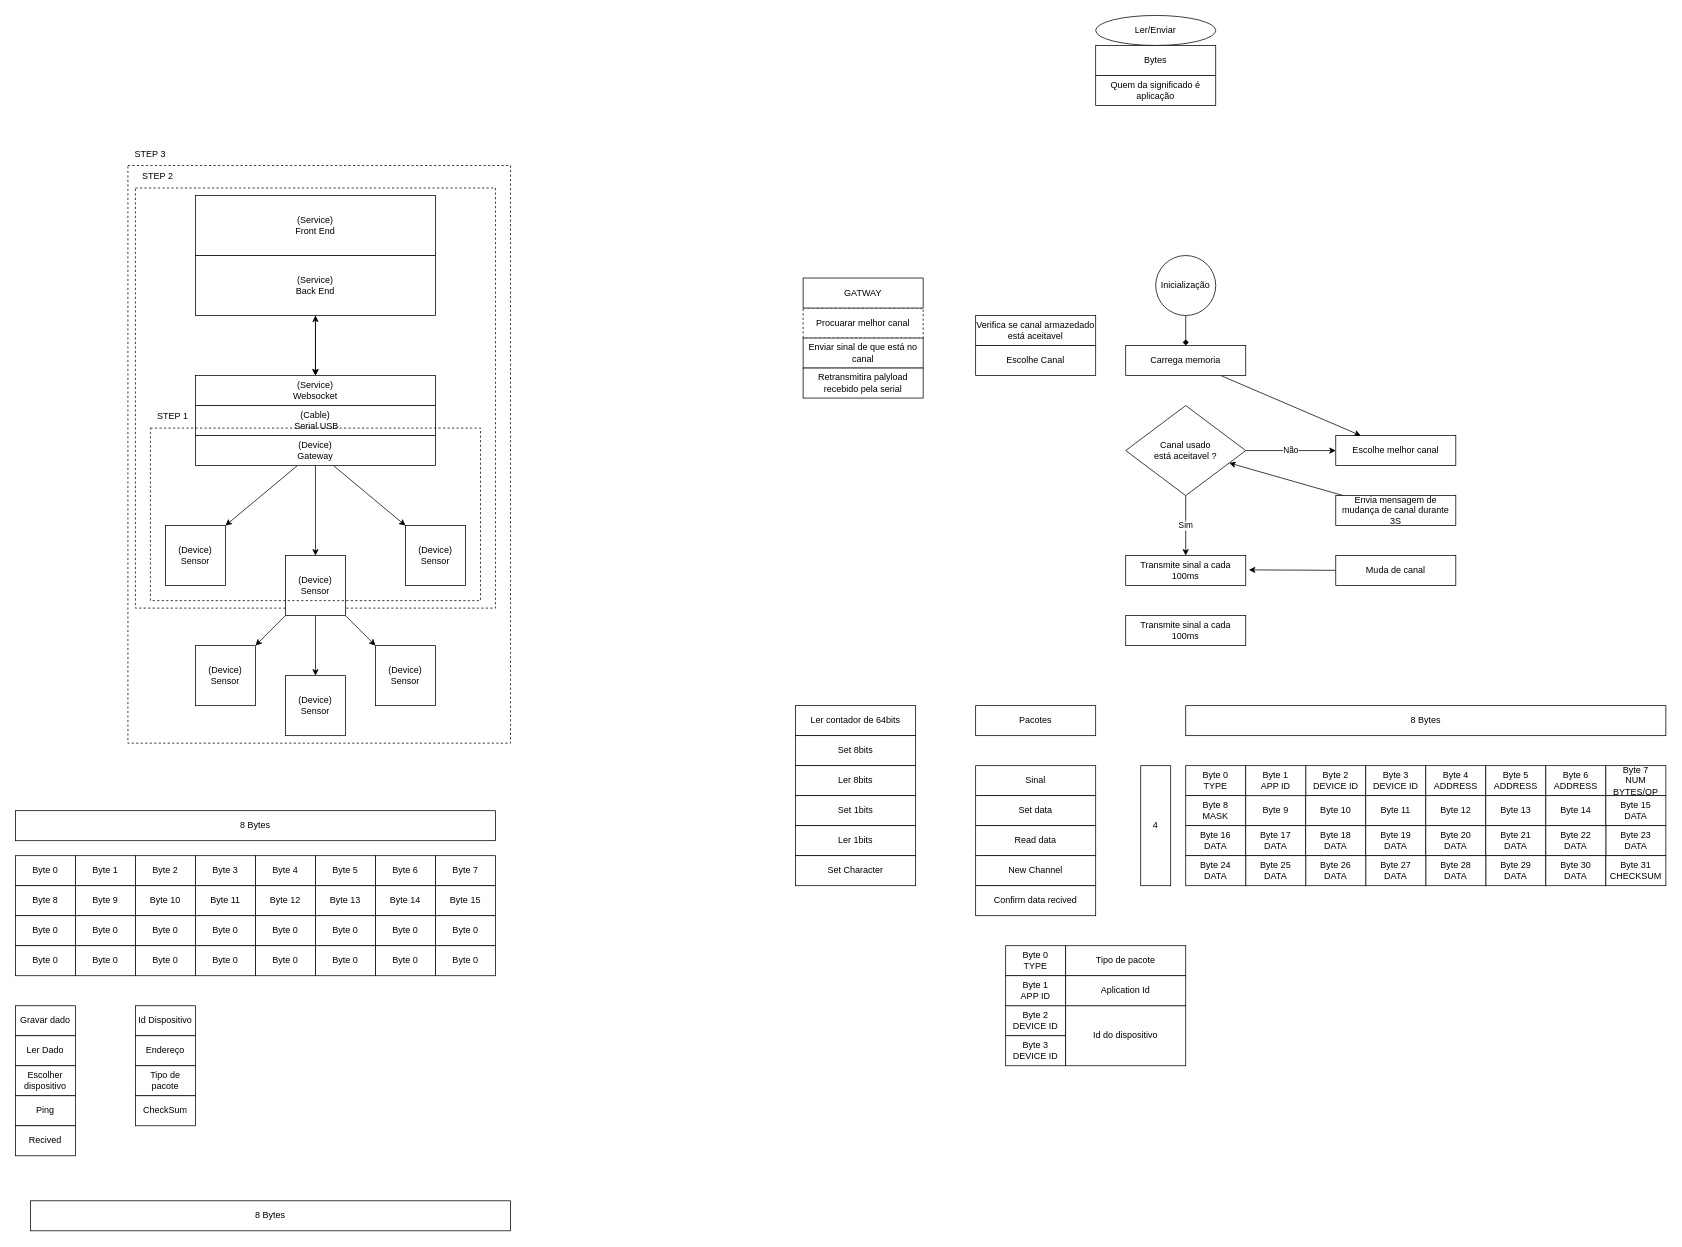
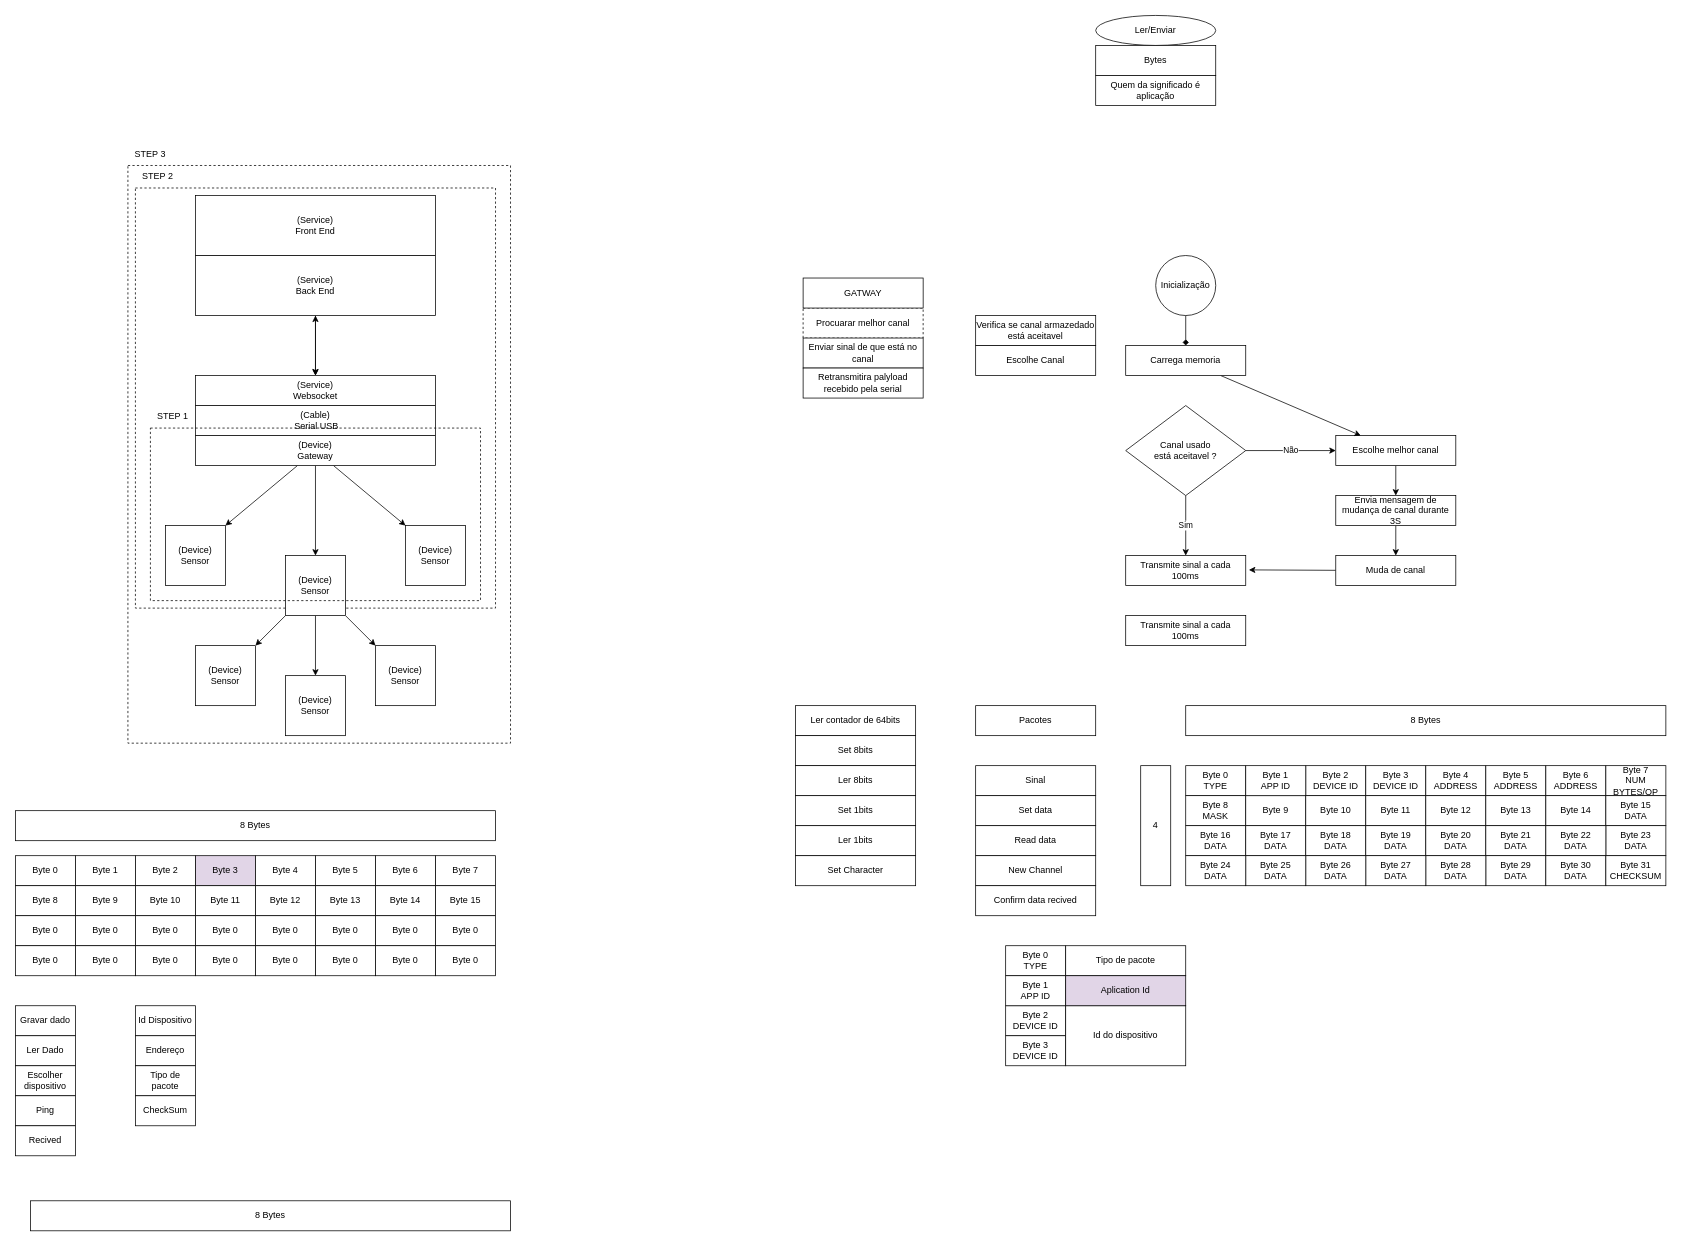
+ <mxCell id="77" style="edgeStyle=none;html=1;entryX=0.5;entryY=0;entryDx=0;entryDy=0;" edge="1" parent="1" source="78" target="89"><mxGeometry relative="1" as="geometry" /></mxCell>
- <mxCell id="88" style="edgeStyle=none;html=1;" edge="1" parent="1" source="89" target="85"><mxGeometry relative="1" as="geometry" /></mxCell>
+ <mxCell id="88" style="edgeStyle=none;html=1;entryX=0.5;entryY=0;entryDx=0;entryDy=0;" edge="1" parent="1" source="89" target="91"><mxGeometry relative="1" as="geometry" /></mxCell>
- <mxCell id="30" value="Byte 3" style="rounded=0;whiteSpace=wrap;html=1;" parent="1" vertex="1"><mxGeometry x="260" y="1140" width="80" height="40" as="geometry" /></mxCell>
+ <mxCell id="30" value="Byte 3" style="rounded=0;whiteSpace=wrap;html=1;fillColor=#e1d5e7;" parent="1" vertex="1"><mxGeometry x="260" y="1140" width="80" height="40" as="geometry" /></mxCell>
- <mxCell id="127" value="Aplication Id" style="rounded=0;whiteSpace=wrap;html=1;" vertex="1" parent="1"><mxGeometry x="1420" y="1300" width="160" height="40" as="geometry" /></mxCell>
+ <mxCell id="127" value="Aplication Id" style="rounded=0;whiteSpace=wrap;html=1;fillColor=#e1d5e7;" vertex="1" parent="1"><mxGeometry x="1420" y="1300" width="160" height="40" as="geometry" /></mxCell>
